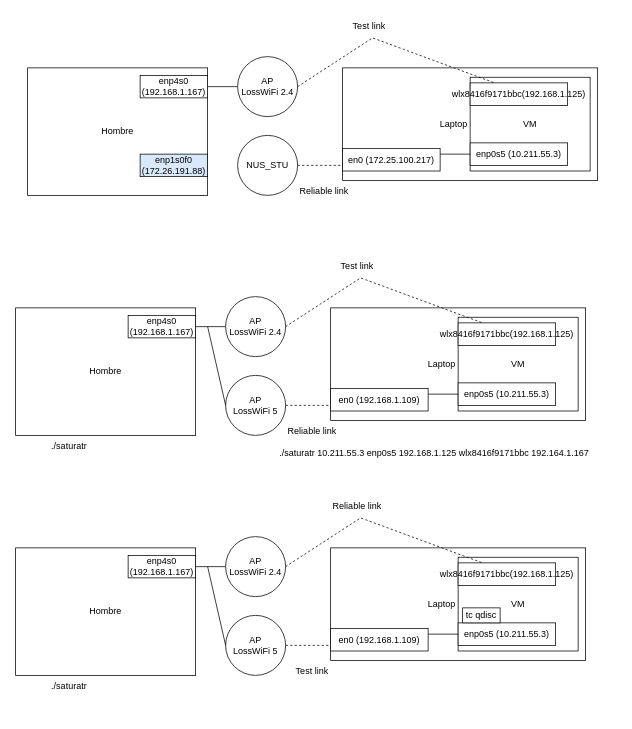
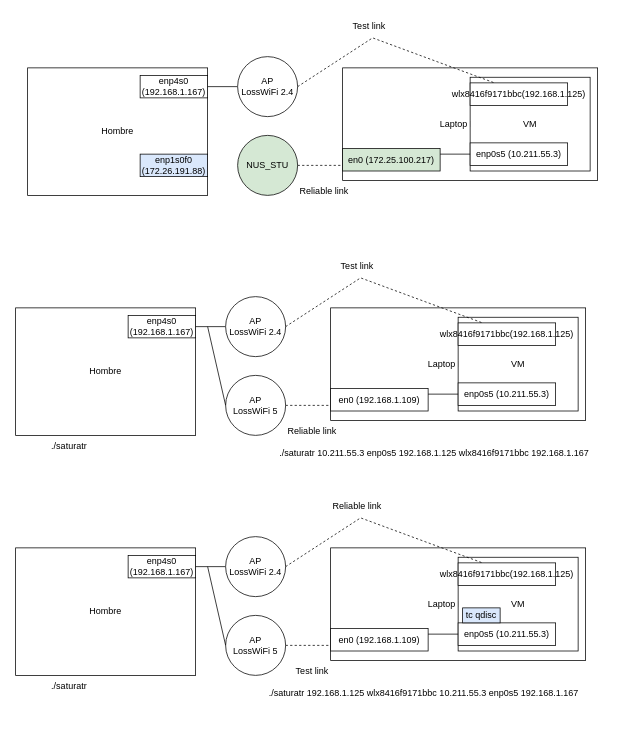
- <mxCell id="7" value="en0 (172.25.100.217)" style="rounded=0;whiteSpace=wrap;html=1;" parent="1" vertex="1"><mxGeometry x="456" y="197.5" width="130" height="30" as="geometry" /></mxCell>
+ <mxCell id="7" value="en0 (172.25.100.217)" style="rounded=0;whiteSpace=wrap;html=1;fillColor=#d5e8d4;" parent="1" vertex="1"><mxGeometry x="456" y="197.5" width="130" height="30" as="geometry" /></mxCell>
- <mxCell id="10" value="NUS_STU" style="ellipse;whiteSpace=wrap;html=1;" parent="1" vertex="1"><mxGeometry x="316" y="180" width="80" height="80" as="geometry" /></mxCell>
+ <mxCell id="10" value="NUS_STU" style="ellipse;whiteSpace=wrap;html=1;fillColor=#d5e8d4;" parent="1" vertex="1"><mxGeometry x="316" y="180" width="80" height="80" as="geometry" /></mxCell>
- <mxCell id="35" value="./saturatr 10.211.55.3 enp0s5 192.168.1.125 wlx8416f9171bbc 192.164.1.167" style="text;whiteSpace=wrap;html=1;" parent="1" vertex="1"><mxGeometry x="370" y="590" width="450" height="40" as="geometry" /></mxCell>
+ <mxCell id="35" value="./saturatr 10.211.55.3 enp0s5 192.168.1.125 wlx8416f9171bbc 192.168.1.167" style="text;whiteSpace=wrap;html=1;" parent="1" vertex="1"><mxGeometry x="370" y="590" width="450" height="40" as="geometry" /></mxCell>
- <mxCell id="53" value="tc qdisc" style="rounded=0;whiteSpace=wrap;html=1;" parent="1" vertex="1"><mxGeometry x="616" y="810" width="50" height="20" as="geometry" /></mxCell>
+ <mxCell id="53" value="tc qdisc" style="rounded=0;whiteSpace=wrap;html=1;fillColor=#dae8fc;" parent="1" vertex="1"><mxGeometry x="616" y="810" width="50" height="20" as="geometry" /></mxCell>
+ <mxCell id="54" value="./saturatr 192.168.1.125 wlx8416f9171bbc 10.211.55.3 enp0s5 192.168.1.167" style="text;whiteSpace=wrap;html=1;" parent="1" vertex="1"><mxGeometry x="356" y="910" width="450" height="40" as="geometry" /></mxCell>
